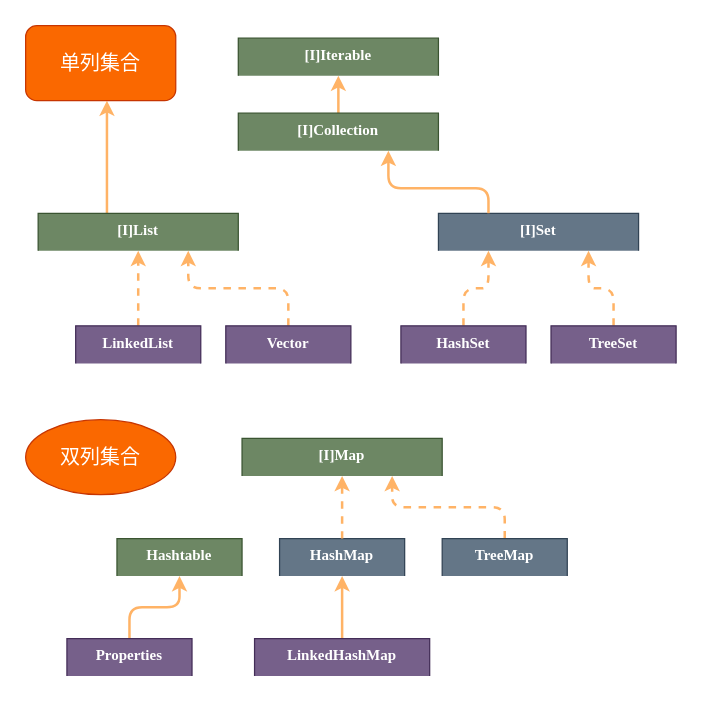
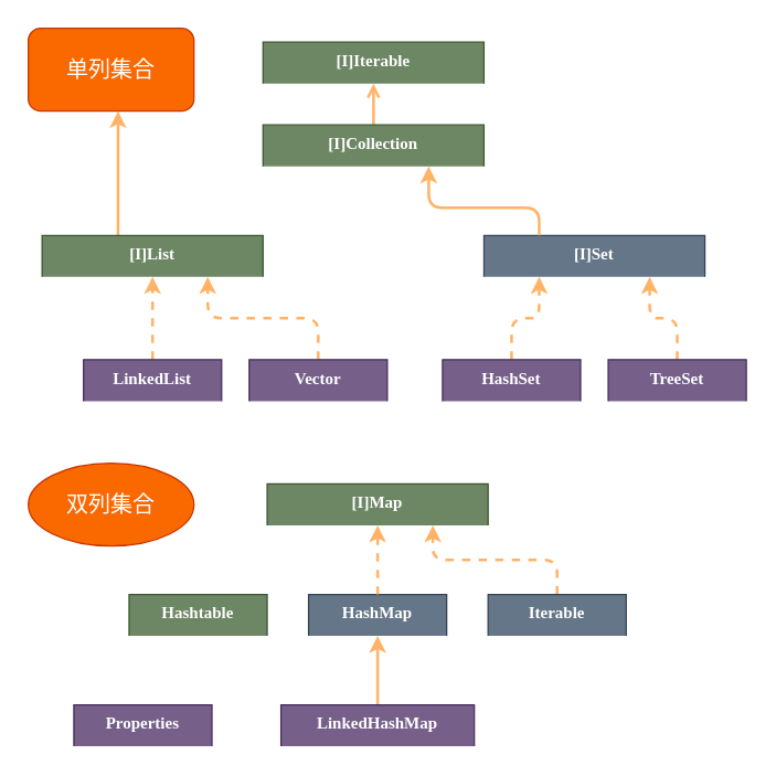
- <mxCell id="6" style="edgeStyle=elbowEdgeStyle;elbow=vertical;html=1;strokeColor=#FFB366;strokeWidth=2;" edge="1" parent="1" source="7" target="16"><mxGeometry relative="1" as="geometry" /></mxCell>
+ <mxCell id="6" style="edgeStyle=elbowEdgeStyle;elbow=vertical;html=1;strokeColor=#FFB366;strokeWidth=2;endArrow=open;" edge="1" parent="1" source="7" target="16"><mxGeometry relative="1" as="geometry" /></mxCell>
- <mxCell id="26" value="TreeMap" style="swimlane;fontStyle=1;align=center;verticalAlign=top;childLayout=stackLayout;horizontal=1;startSize=30;horizontalStack=0;resizeParent=1;resizeLast=0;collapsible=1;marginBottom=0;rounded=0;shadow=0;strokeWidth=1;fontFamily=Verdana;labelBackgroundColor=none;labelBorderColor=none;fillColor=#647687;fontColor=#ffffff;strokeColor=#314354;swimlaneLine=0;connectable=1;allowArrows=1;expand=1;" vertex="1" parent="1"><mxGeometry x="353" y="430" width="100" height="30" as="geometry"><mxRectangle x="230" y="140" width="160" height="26" as="alternateBounds" /></mxGeometry></mxCell>
+ <mxCell id="26" value="Iterable" style="swimlane;fontStyle=1;align=center;verticalAlign=top;childLayout=stackLayout;horizontal=1;startSize=30;horizontalStack=0;resizeParent=1;resizeLast=0;collapsible=1;marginBottom=0;rounded=0;shadow=0;strokeWidth=1;fontFamily=Verdana;labelBackgroundColor=none;labelBorderColor=none;fillColor=#647687;fontColor=#ffffff;strokeColor=#314354;swimlaneLine=0;connectable=1;allowArrows=1;expand=1;" vertex="1" parent="1"><mxGeometry x="353" y="430" width="100" height="30" as="geometry"><mxRectangle x="230" y="140" width="160" height="26" as="alternateBounds" /></mxGeometry></mxCell>
- <mxCell id="22" style="edgeStyle=elbowEdgeStyle;elbow=vertical;html=1;fontFamily=Verdana;fontSize=16;fontColor=#FFFFFF;strokeColor=#FFB366;strokeWidth=2;" edge="1" parent="1" source="23" target="19"><mxGeometry relative="1" as="geometry" /></mxCell>
